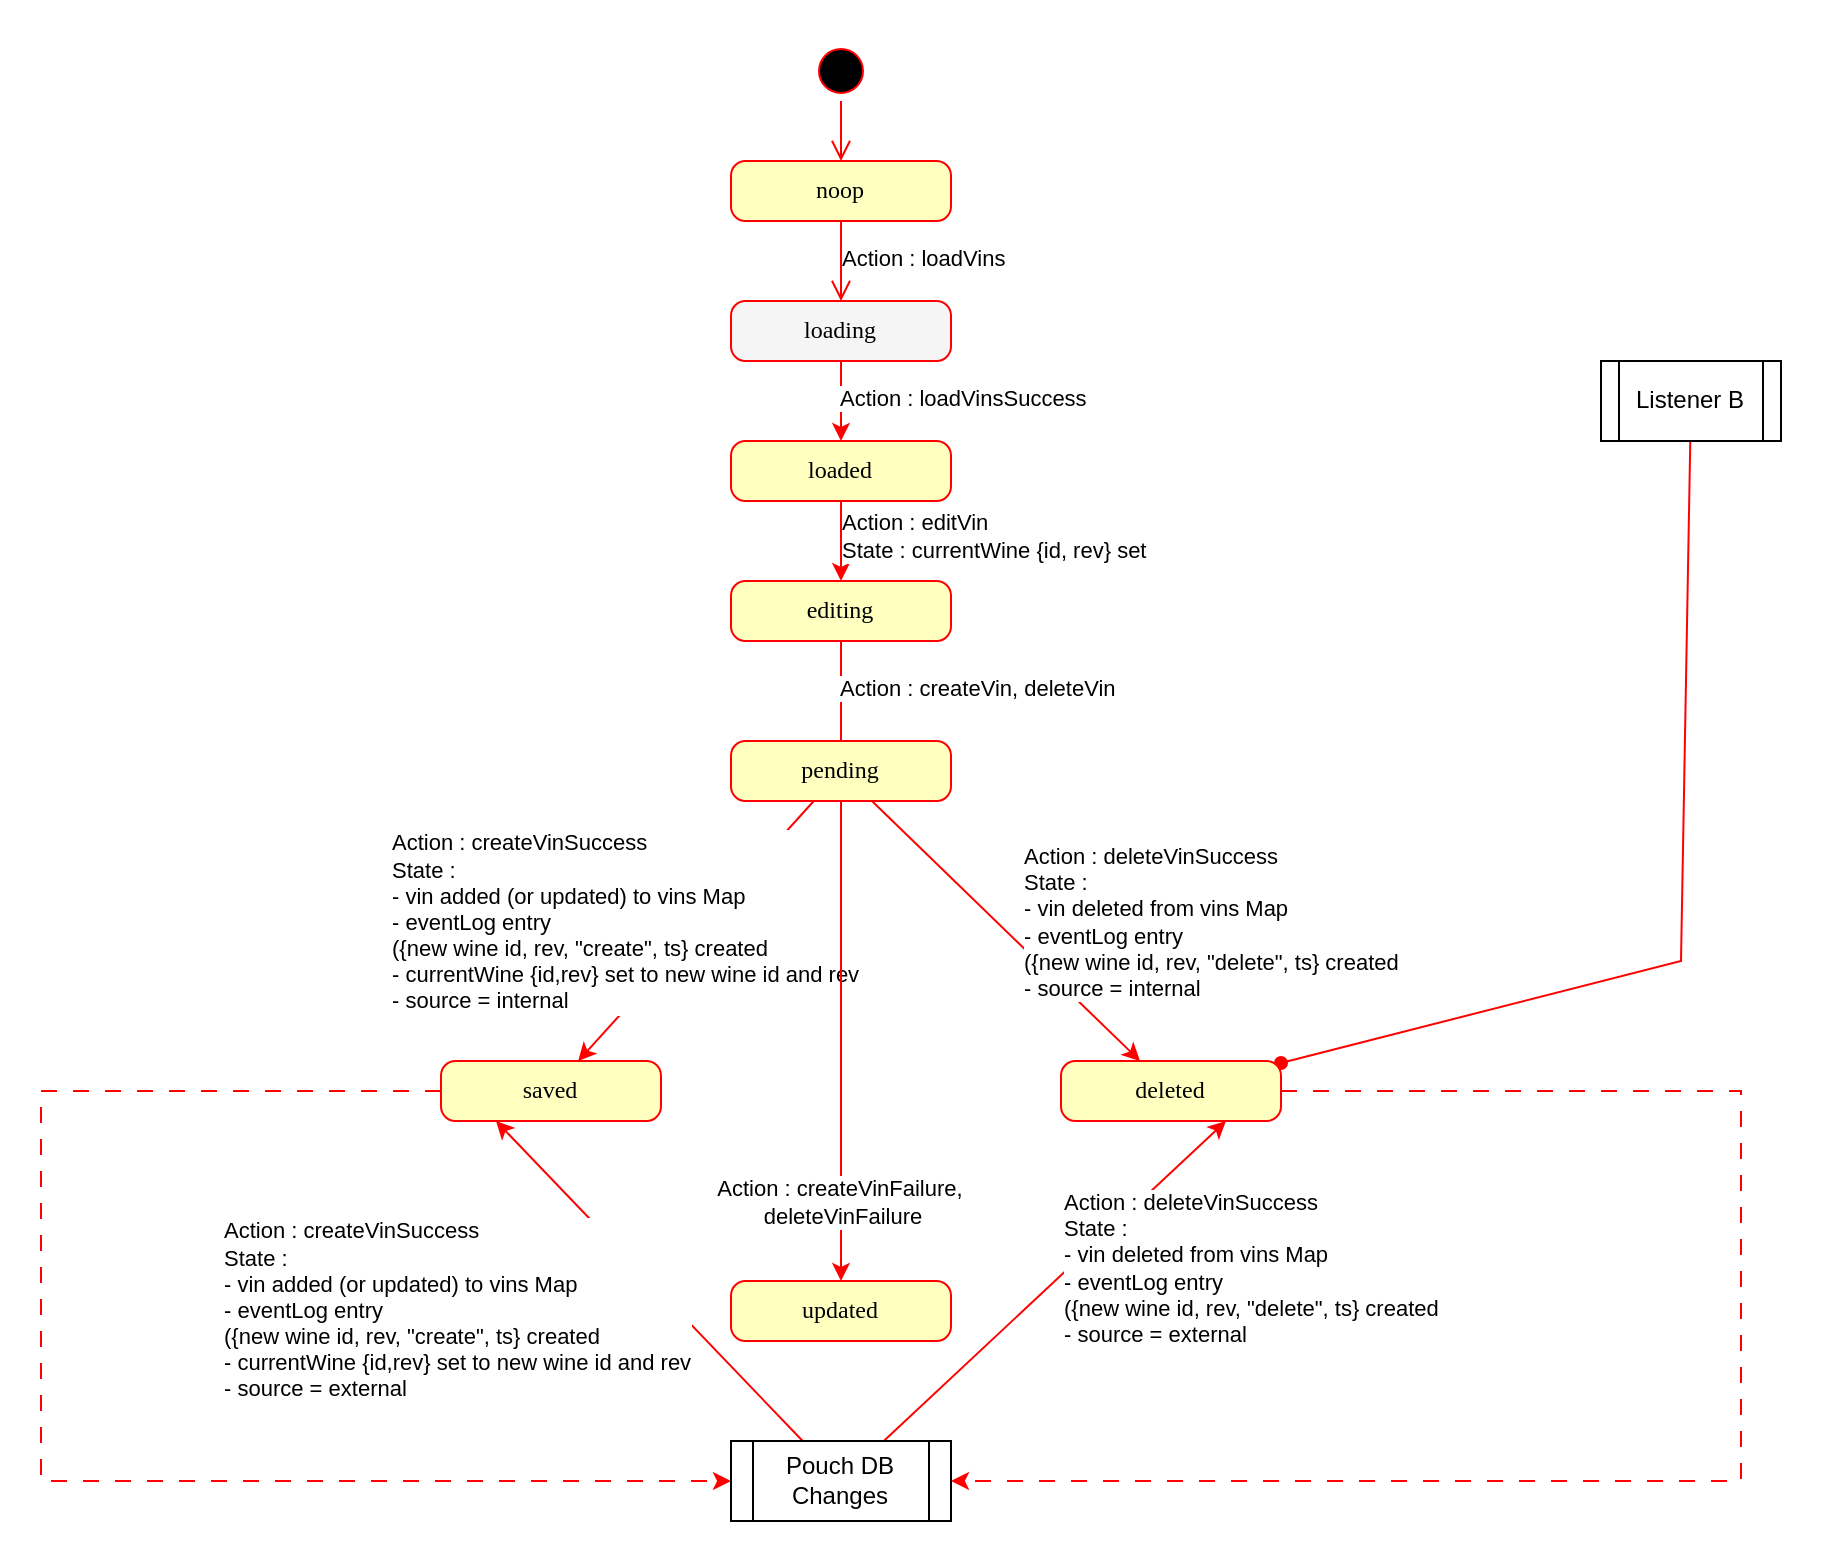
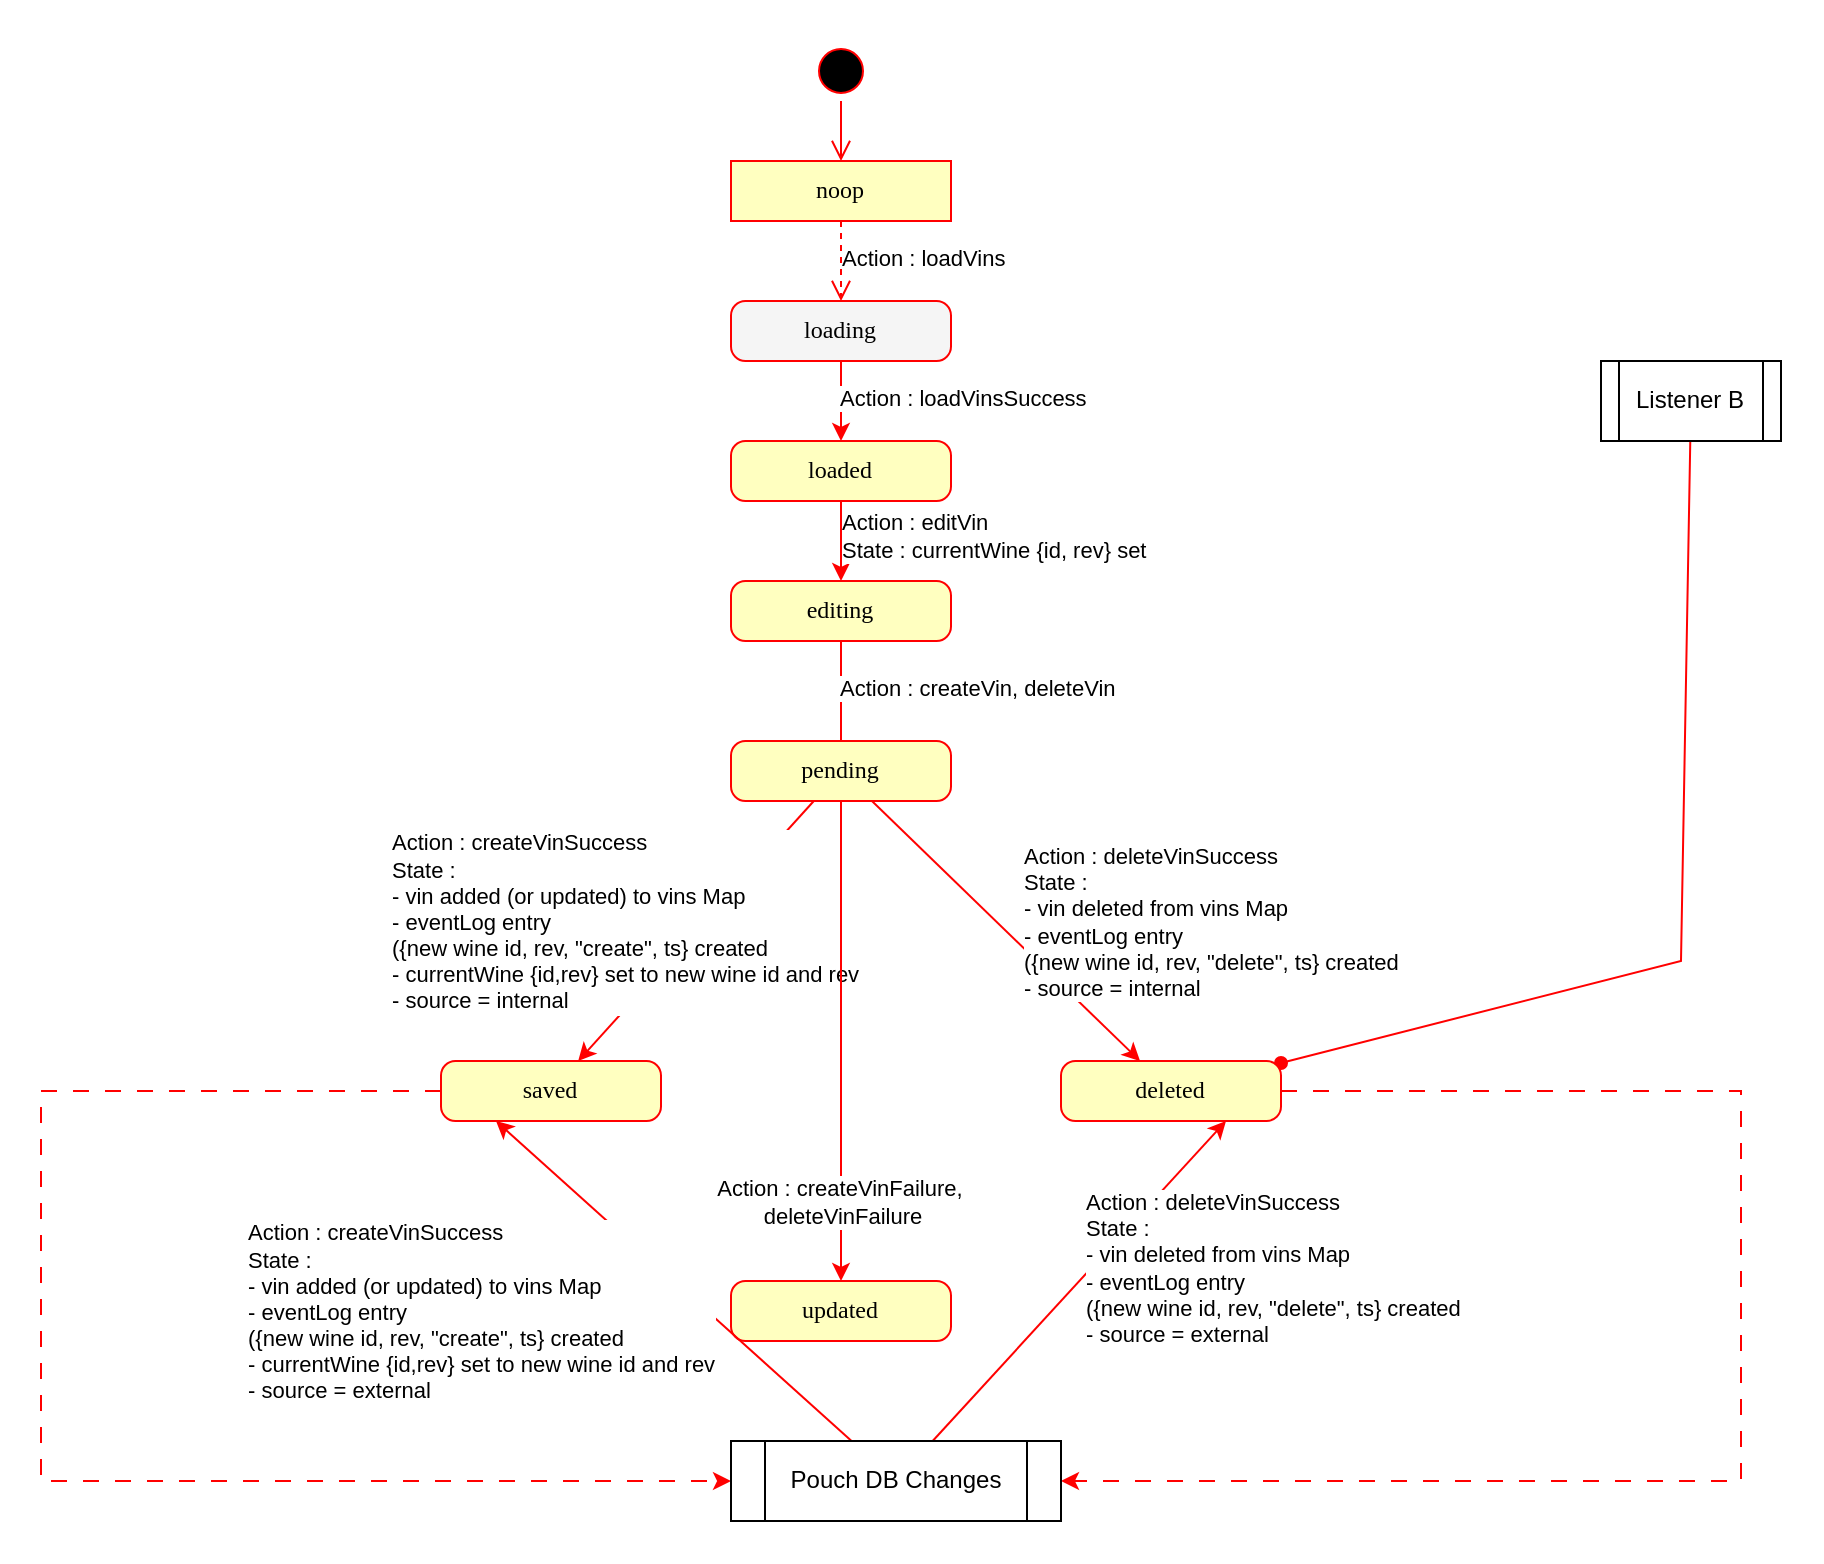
- <mxCell id="3" value="noop" style="rounded=1;whiteSpace=wrap;html=1;arcSize=24;fillColor=#ffffc0;strokeColor=#ff0000;shadow=0;comic=0;labelBackgroundColor=none;fontFamily=Verdana;fontSize=12;fontColor=#000000;align=center;" parent="1" vertex="1"><mxGeometry x="365" y="80" width="110" height="30" as="geometry" /></mxCell>
+ <mxCell id="3" value="noop" style="whiteSpace=wrap;html=1;arcSize=24;fillColor=#ffffc0;strokeColor=#ff0000;shadow=0;comic=0;labelBackgroundColor=none;fontFamily=Verdana;fontSize=12;fontColor=#000000;align=center;rounded=0;" parent="1" vertex="1"><mxGeometry x="365" y="80" width="110" height="30" as="geometry" /></mxCell>
- <mxCell id="5" style="edgeStyle=orthogonalEdgeStyle;html=1;labelBackgroundColor=none;endArrow=open;endSize=8;strokeColor=#ff0000;fontFamily=Verdana;fontSize=12;align=left;entryX=0.5;entryY=0;entryDx=0;entryDy=0;" parent="1" source="3" target="9" edge="1"><mxGeometry relative="1" as="geometry"><mxPoint x="420" y="190" as="targetPoint" /></mxGeometry></mxCell>
+ <mxCell id="5" style="edgeStyle=orthogonalEdgeStyle;html=1;labelBackgroundColor=none;endArrow=open;endSize=8;strokeColor=#ff0000;fontFamily=Verdana;fontSize=12;align=left;entryX=0.5;entryY=0;entryDx=0;entryDy=0;dashed=1;" parent="1" source="3" target="9" edge="1"><mxGeometry relative="1" as="geometry"><mxPoint x="420" y="190" as="targetPoint" /></mxGeometry></mxCell>
- <mxCell id="33" value="Pouch DB Changes" style="shape=process;whiteSpace=wrap;html=1;backgroundOutline=1;" vertex="1" parent="1"><mxGeometry x="365" y="720" width="110" height="40" as="geometry" /></mxCell>
+ <mxCell id="33" value="Pouch DB Changes" style="shape=process;whiteSpace=wrap;html=1;backgroundOutline=1;" vertex="1" parent="1"><mxGeometry x="365" y="720" width="165" height="40" as="geometry" /></mxCell>
